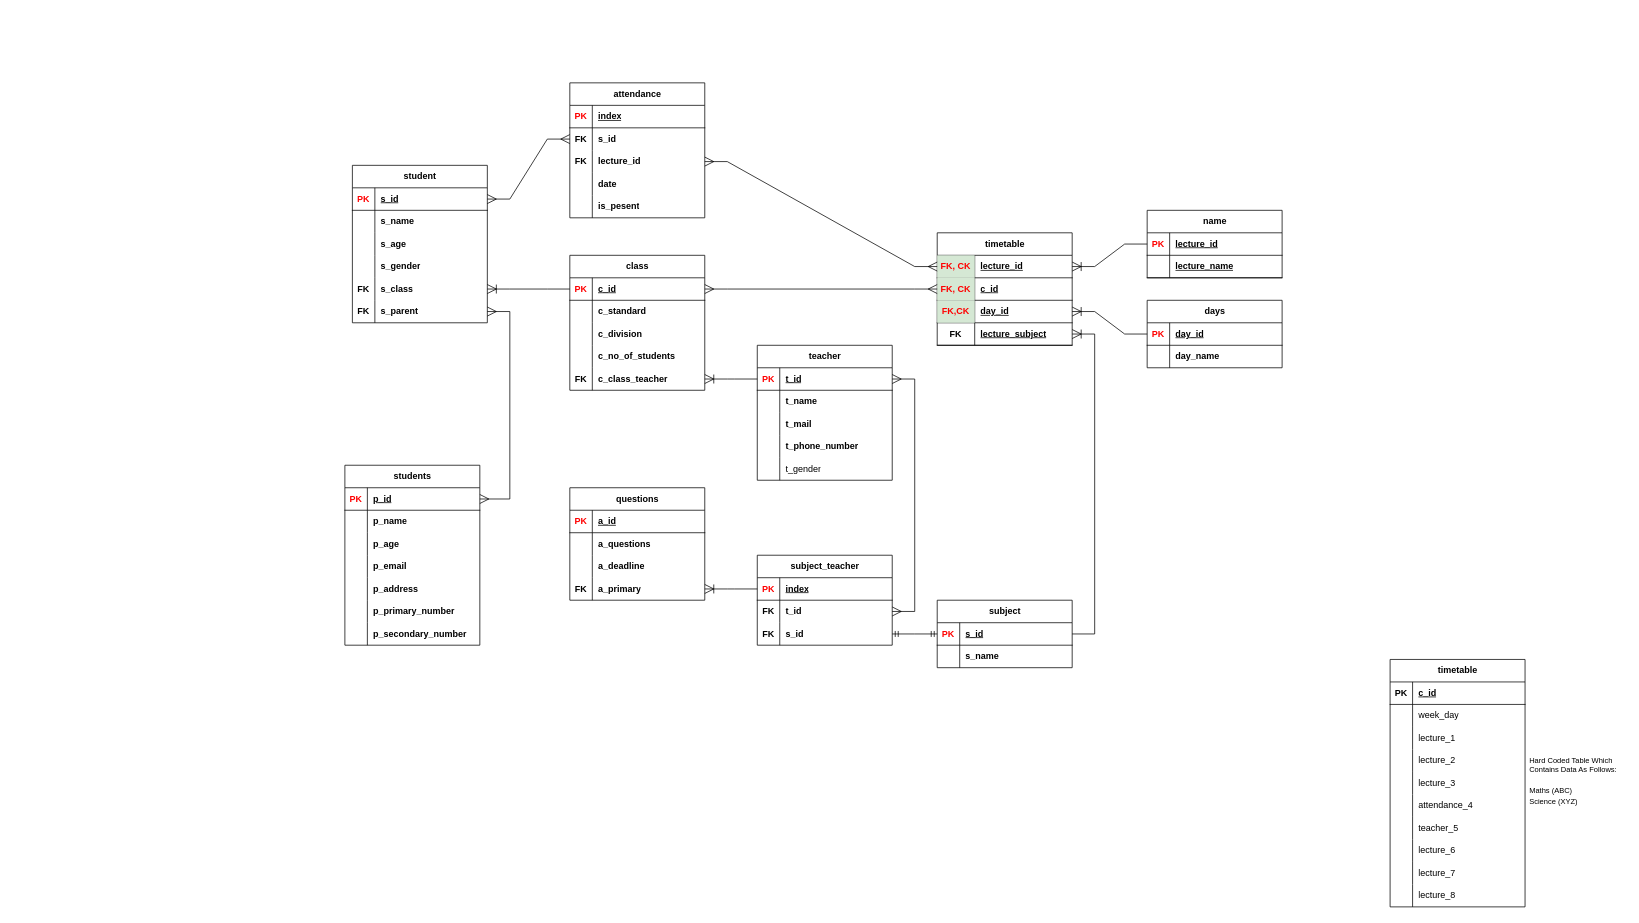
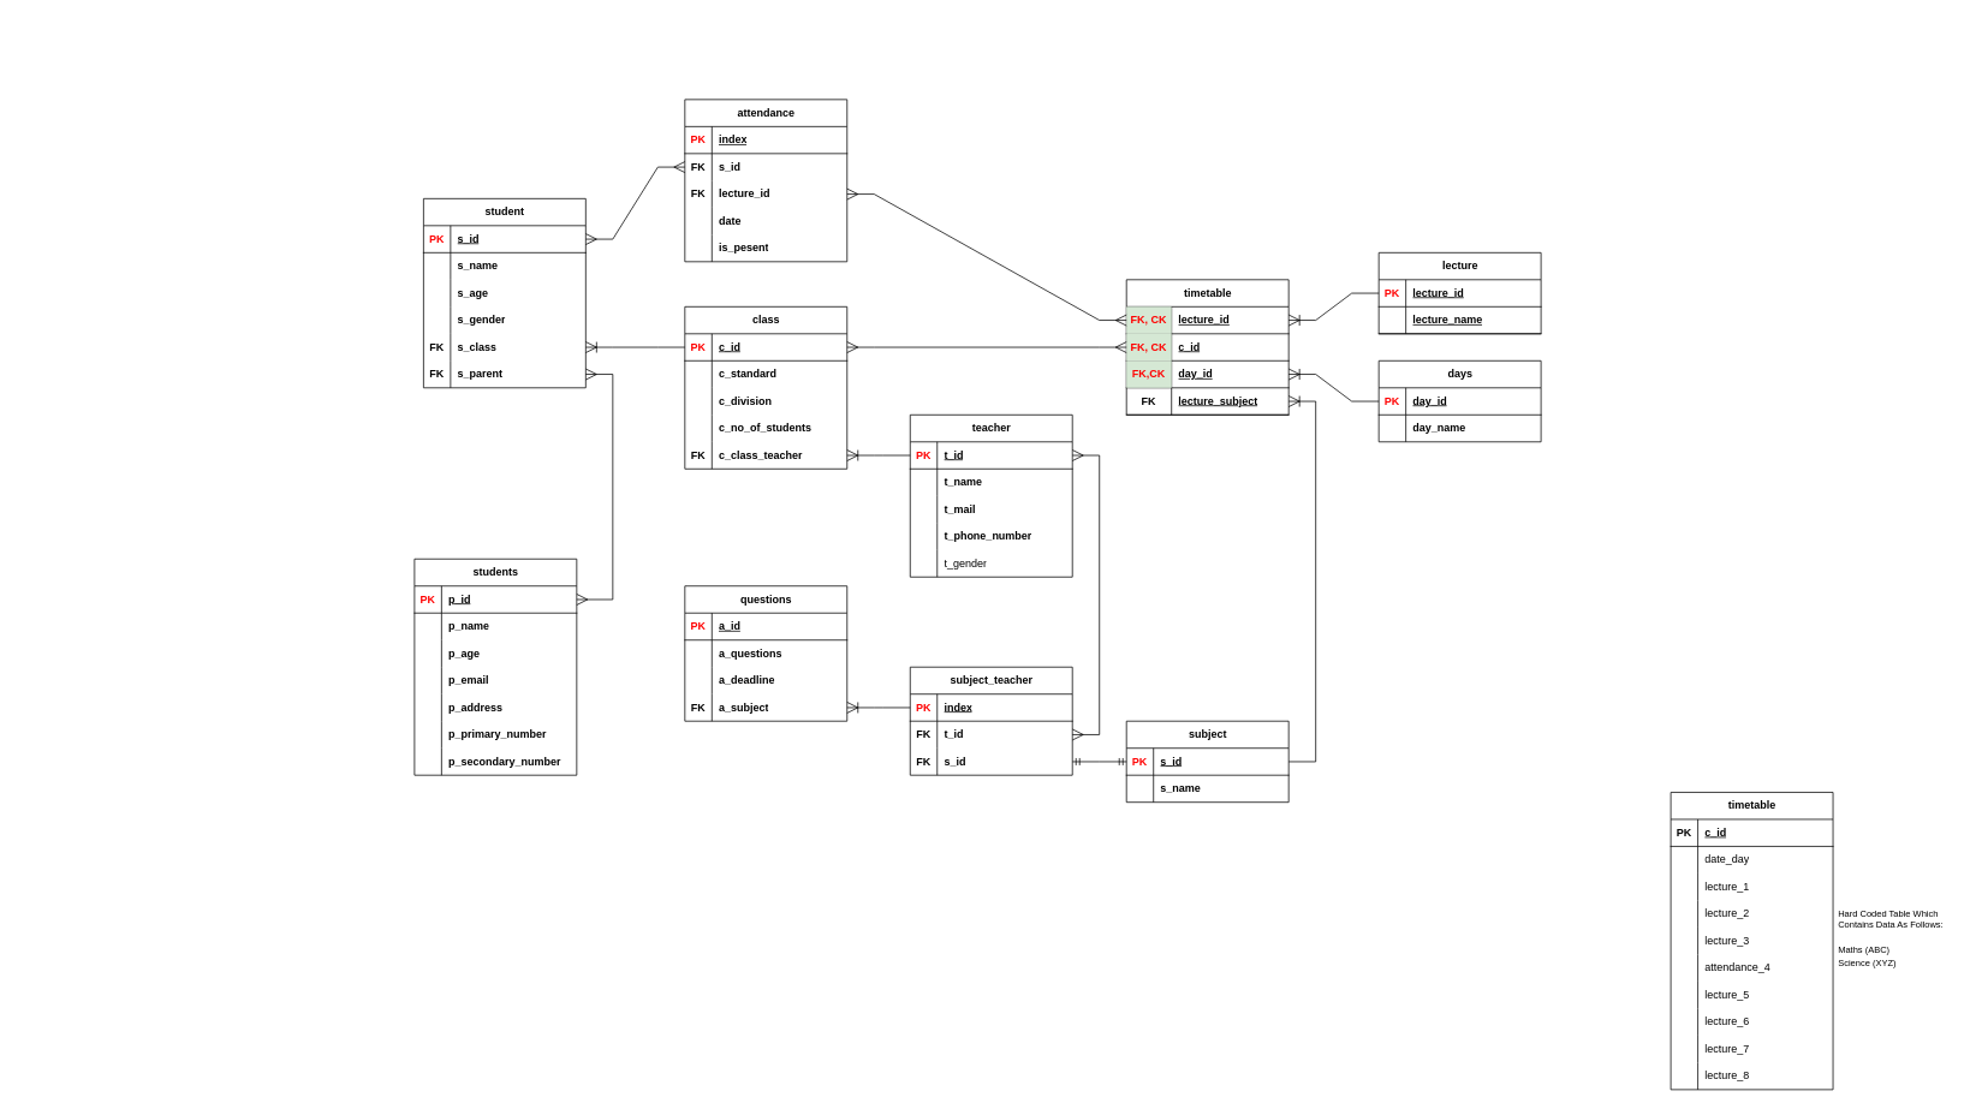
- <mxCell id="141" value="name" style="shape=table;startSize=30;container=1;collapsible=1;childLayout=tableLayout;fixedRows=1;rowLines=0;fontStyle=1;align=center;resizeLast=1;html=1;" vertex="1" parent="1"><mxGeometry x="1529" y="280" width="180" height="90" as="geometry" /></mxCell>
+ <mxCell id="141" value="lecture" style="shape=table;startSize=30;container=1;collapsible=1;childLayout=tableLayout;fixedRows=1;rowLines=0;fontStyle=1;align=center;resizeLast=1;html=1;" vertex="1" parent="1"><mxGeometry x="1529" y="280" width="180" height="90" as="geometry" /></mxCell>
- <mxCell id="47" value="&lt;b&gt;a_primary&lt;/b&gt;" style="shape=partialRectangle;connectable=0;fillColor=none;top=0;left=0;bottom=0;right=0;align=left;spacingLeft=6;overflow=hidden;whiteSpace=wrap;html=1;" parent="45" vertex="1"><mxGeometry x="30" width="150" height="30" as="geometry"><mxRectangle width="150" height="30" as="alternateBounds" /></mxGeometry></mxCell>
+ <mxCell id="47" value="&lt;b&gt;a_subject&lt;/b&gt;" style="shape=partialRectangle;connectable=0;fillColor=none;top=0;left=0;bottom=0;right=0;align=left;spacingLeft=6;overflow=hidden;whiteSpace=wrap;html=1;" parent="45" vertex="1"><mxGeometry x="30" width="150" height="30" as="geometry"><mxRectangle width="150" height="30" as="alternateBounds" /></mxGeometry></mxCell>
- <mxCell id="158" value="week_day" style="shape=partialRectangle;connectable=0;fillColor=none;top=0;left=0;bottom=0;right=0;align=left;spacingLeft=6;overflow=hidden;whiteSpace=wrap;html=1;" parent="156" vertex="1"><mxGeometry x="30" width="150" height="30" as="geometry"><mxRectangle width="150" height="30" as="alternateBounds" /></mxGeometry></mxCell>
+ <mxCell id="158" value="date_day" style="shape=partialRectangle;connectable=0;fillColor=none;top=0;left=0;bottom=0;right=0;align=left;spacingLeft=6;overflow=hidden;whiteSpace=wrap;html=1;" parent="156" vertex="1"><mxGeometry x="30" width="150" height="30" as="geometry"><mxRectangle width="150" height="30" as="alternateBounds" /></mxGeometry></mxCell>
- <mxCell id="173" value="teacher_5" style="shape=partialRectangle;connectable=0;fillColor=none;top=0;left=0;bottom=0;right=0;align=left;spacingLeft=6;overflow=hidden;whiteSpace=wrap;html=1;" parent="171" vertex="1"><mxGeometry x="30" width="150" height="30" as="geometry"><mxRectangle width="150" height="30" as="alternateBounds" /></mxGeometry></mxCell>
+ <mxCell id="173" value="lecture_5" style="shape=partialRectangle;connectable=0;fillColor=none;top=0;left=0;bottom=0;right=0;align=left;spacingLeft=6;overflow=hidden;whiteSpace=wrap;html=1;" parent="171" vertex="1"><mxGeometry x="30" width="150" height="30" as="geometry"><mxRectangle width="150" height="30" as="alternateBounds" /></mxGeometry></mxCell>
